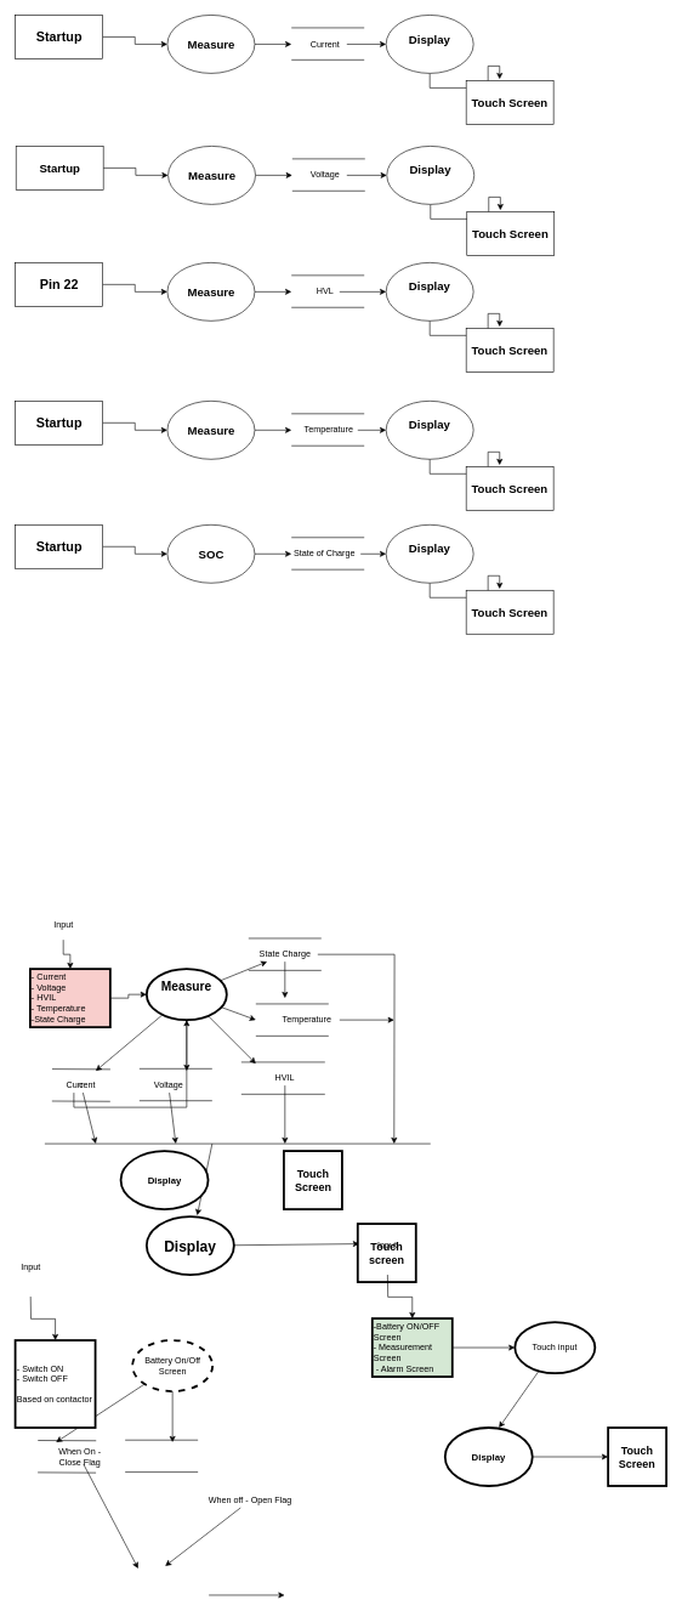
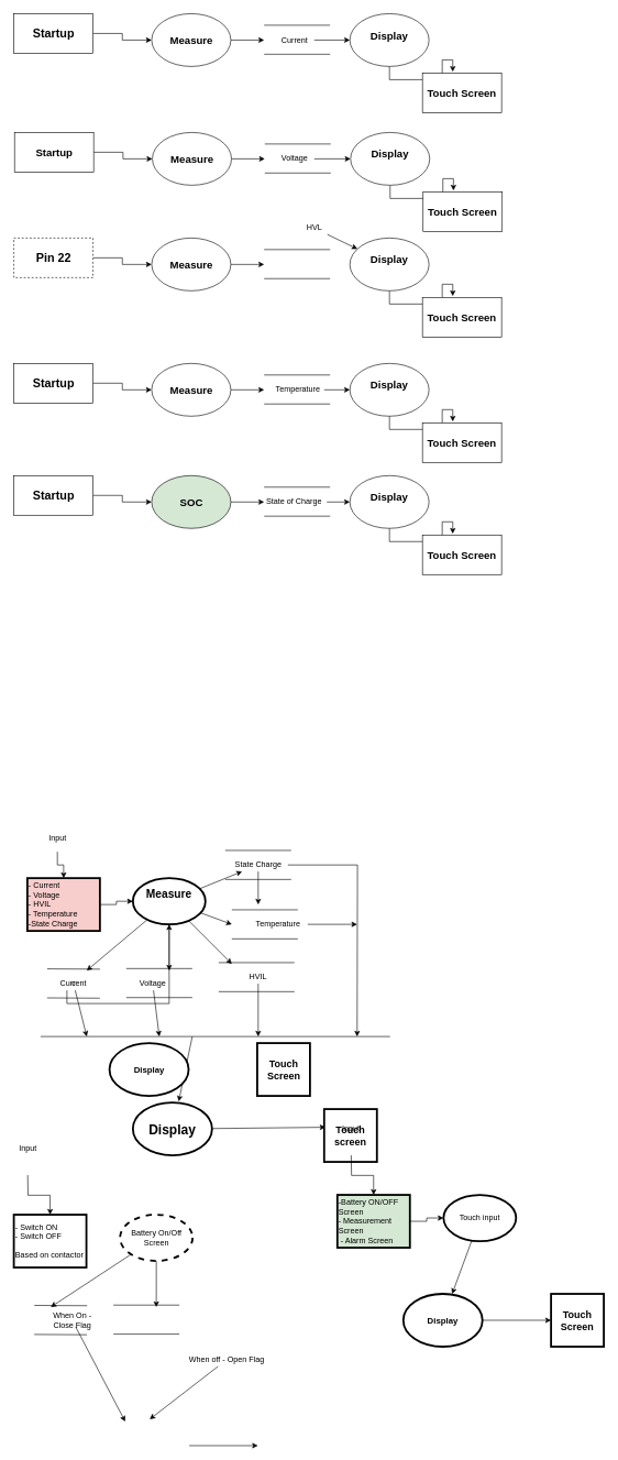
- <mxCell id="79" value="&lt;b&gt;&lt;font style=&quot;font-size: 18px&quot;&gt;Pin 22&lt;/font&gt;&lt;/b&gt;" style="rounded=0;whiteSpace=wrap;html=1;" parent="1" vertex="1"><mxGeometry x="20.5" y="360" width="120" height="60" as="geometry" /></mxCell>
+ <mxCell id="79" value="&lt;b&gt;&lt;font style=&quot;font-size: 18px&quot;&gt;Pin 22&lt;/font&gt;&lt;/b&gt;" style="rounded=0;whiteSpace=wrap;html=1;dashed=1;" parent="1" vertex="1"><mxGeometry x="20.5" y="360" width="120" height="60" as="geometry" /></mxCell>
- <mxCell id="84" value="&lt;font style=&quot;font-size: 12px&quot;&gt;HVL&lt;/font&gt;" style="text;html=1;align=center;verticalAlign=middle;resizable=0;points=[];autosize=1;" parent="1" vertex="1"><mxGeometry x="426" y="390" width="40" height="20" as="geometry" /></mxCell>
+ <mxCell id="84" value="&lt;font style=&quot;font-size: 12px&quot;&gt;HVL&lt;/font&gt;" style="text;html=1;align=center;verticalAlign=middle;resizable=0;points=[];autosize=1;" parent="1" vertex="1"><mxGeometry x="456" y="335" width="40" height="20" as="geometry" /></mxCell>
- <mxCell id="102" value="&lt;b&gt;&lt;font style=&quot;font-size: 16px&quot;&gt;SOC&lt;/font&gt;&lt;/b&gt;" style="ellipse;whiteSpace=wrap;html=1;" parent="1" vertex="1"><mxGeometry x="229.5" y="720" width="120" height="80" as="geometry" /></mxCell>
+ <mxCell id="102" value="&lt;b&gt;&lt;font style=&quot;font-size: 16px&quot;&gt;SOC&lt;/font&gt;&lt;/b&gt;" style="ellipse;whiteSpace=wrap;html=1;fillColor=#d5e8d4;" parent="1" vertex="1"><mxGeometry x="229.5" y="720" width="120" height="80" as="geometry" /></mxCell>
- <mxCell id="50" value="Touch input " style="ellipse;whiteSpace=wrap;html=1;strokeWidth=3;" parent="1" vertex="1"><mxGeometry x="707" y="1815" width="110" height="70" as="geometry" /></mxCell>
+ <mxCell id="50" value="Touch input " style="ellipse;whiteSpace=wrap;html=1;strokeWidth=3;" parent="1" vertex="1"><mxGeometry x="672" y="1810" width="110" height="70" as="geometry" /></mxCell>
- <mxCell id="37" value="&lt;div&gt;- Switch ON&lt;/div&gt;&lt;div&gt;- Switch OFF&lt;br&gt;&lt;/div&gt;&lt;div&gt;&lt;br&gt;&lt;/div&gt;&lt;div&gt;Based on contactor &lt;br&gt;&lt;/div&gt;" style="rounded=0;whiteSpace=wrap;html=1;strokeWidth=3;align=left;" parent="1" vertex="1"><mxGeometry x="20.5" y="1840" width="110" height="120" as="geometry" /></mxCell>
+ <mxCell id="37" value="&lt;div&gt;- Switch ON&lt;/div&gt;&lt;div&gt;- Switch OFF&lt;br&gt;&lt;/div&gt;&lt;div&gt;&lt;br&gt;&lt;/div&gt;&lt;div&gt;Based on contactor &lt;br&gt;&lt;/div&gt;" style="rounded=0;whiteSpace=wrap;html=1;strokeWidth=3;align=left;" parent="1" vertex="1"><mxGeometry x="20.5" y="1840" width="110" height="80" as="geometry" /></mxCell>
